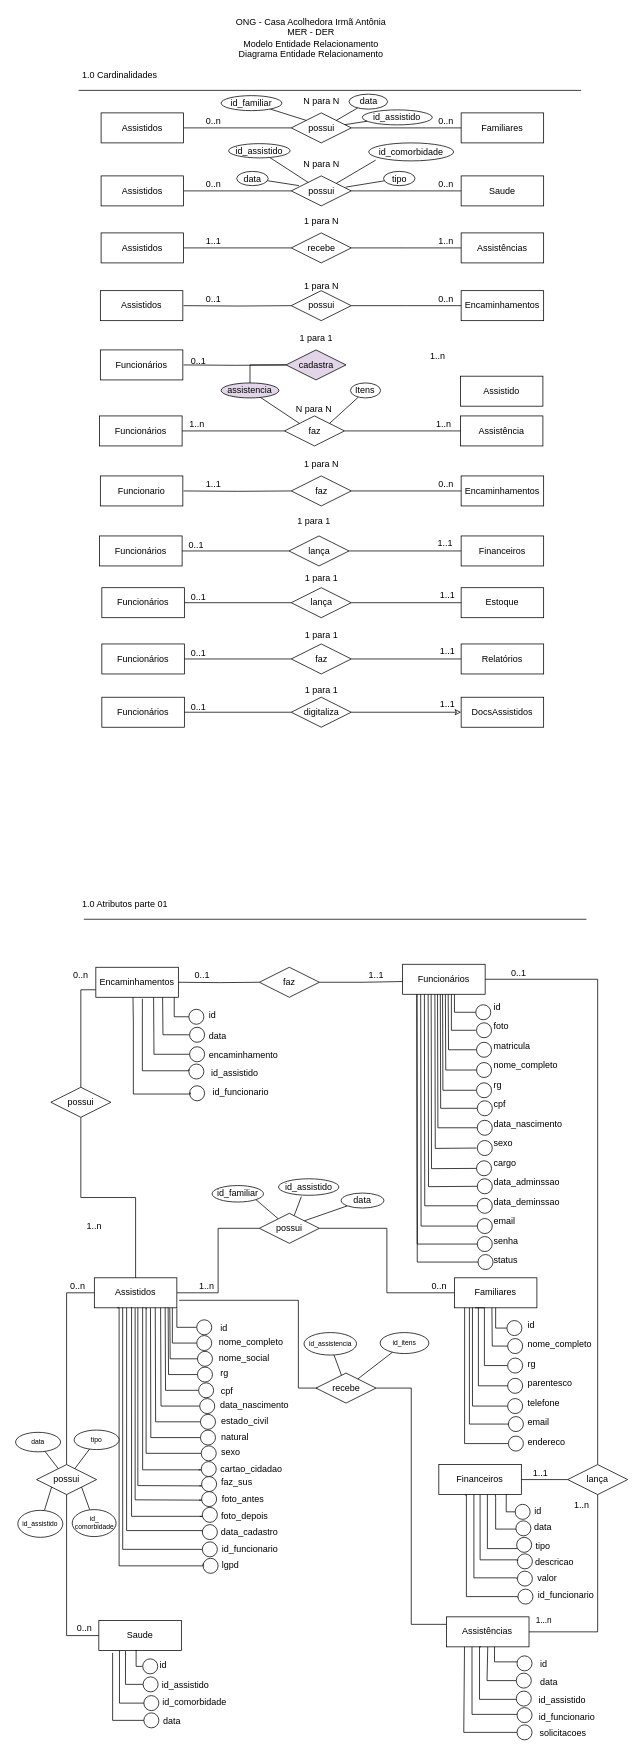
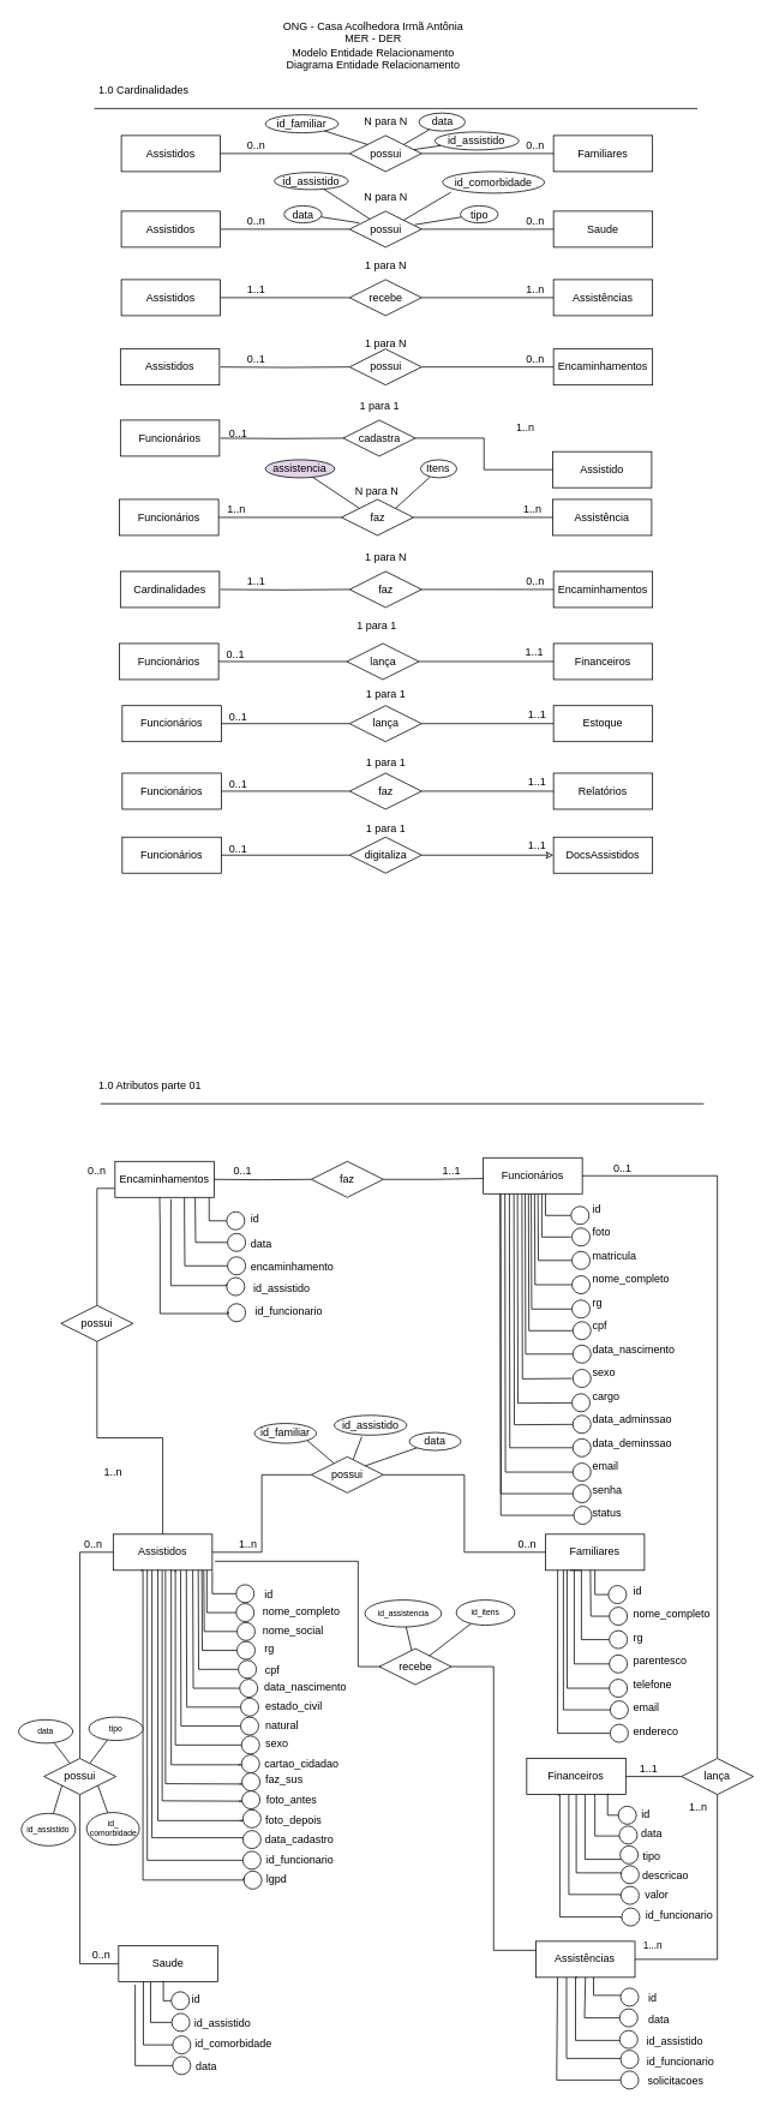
- <mxCell id="35" value="cadastra" style="rhombus;whiteSpace=wrap;html=1;fillColor=#e1d5e7;" parent="1" vertex="1"><mxGeometry x="380.5" y="466" width="80" height="40" as="geometry" /></mxCell>
+ <mxCell id="35" value="cadastra" style="rhombus;whiteSpace=wrap;html=1;" parent="1" vertex="1"><mxGeometry x="380.5" y="466" width="80" height="40" as="geometry" /></mxCell>
- <mxCell id="34" style="edgeStyle=orthogonalEdgeStyle;rounded=0;orthogonalLoop=1;jettySize=auto;html=1;endArrow=none;endFill=0;" parent="1" source="35" target="285" edge="1"><mxGeometry relative="1" as="geometry" /></mxCell>
+ <mxCell id="34" style="edgeStyle=orthogonalEdgeStyle;rounded=0;orthogonalLoop=1;jettySize=auto;html=1;entryX=0;entryY=0.5;entryDx=0;entryDy=0;endArrow=none;endFill=0;" parent="1" source="35" target="32" edge="1"><mxGeometry relative="1" as="geometry" /></mxCell>
- <mxCell id="149" value="Funcionario" style="rounded=0;whiteSpace=wrap;html=1;" parent="1" vertex="1"><mxGeometry x="133" y="634" width="110" height="40" as="geometry" /></mxCell>
+ <mxCell id="149" value="Cardinalidades" style="rounded=0;whiteSpace=wrap;html=1;" parent="1" vertex="1"><mxGeometry x="133" y="634" width="110" height="40" as="geometry" /></mxCell>
- <mxCell id="325" value="id_assistencia" style="ellipse;whiteSpace=wrap;html=1;fontSize=9;" vertex="1" parent="1"><mxGeometry x="404.53" y="1776" width="70" height="30" as="geometry" /></mxCell>
+ <mxCell id="325" value="id_assistencia" style="ellipse;whiteSpace=wrap;html=1;fontSize=9;" vertex="1" parent="1"><mxGeometry x="404.53" y="1776" width="85" height="30" as="geometry" /></mxCell>
